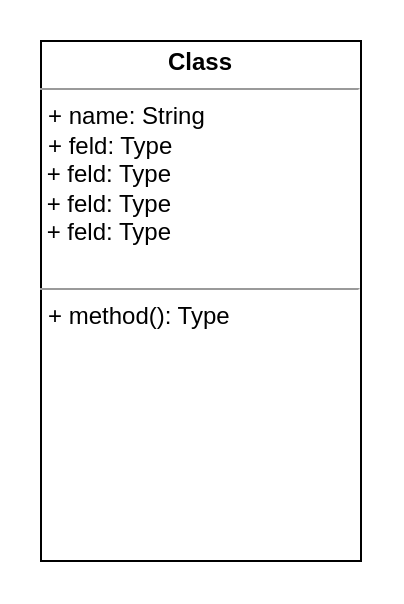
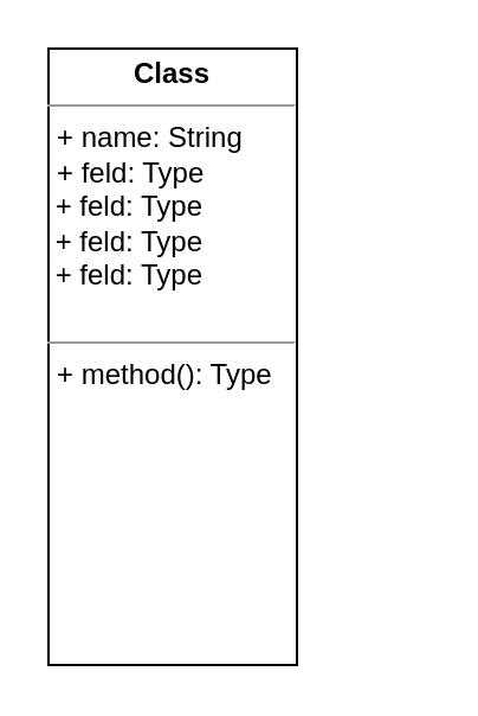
- <mxCell id="2" value="&lt;p style=&quot;margin:0px;margin-top:4px;text-align:center;&quot;&gt;&lt;b&gt;Class&lt;/b&gt;&lt;/p&gt;&lt;hr size=&quot;1&quot;&gt;&lt;p style=&quot;margin:0px;margin-left:4px;&quot;&gt;+ name: String&lt;/p&gt;&lt;p style=&quot;margin:0px;margin-left:4px;&quot;&gt;+ feld: Type&lt;br&gt;&lt;/p&gt;&amp;nbsp;+ feld: Type&lt;br&gt;&amp;nbsp;+ feld: Type&lt;br&gt;&amp;nbsp;+ feld: Type&lt;br&gt;&lt;p style=&quot;margin:0px;margin-left:4px;&quot;&gt;&lt;br&gt;&lt;/p&gt;&lt;hr size=&quot;1&quot;&gt;&lt;p style=&quot;margin:0px;margin-left:4px;&quot;&gt;+ method(): Type&lt;/p&gt;" style="verticalAlign=top;align=left;overflow=fill;fontSize=12;fontFamily=Helvetica;html=1;" vertex="1" parent="1"><mxGeometry x="20" y="20" width="160" height="260" as="geometry" /></mxCell>
+ <mxCell id="2" value="&lt;p style=&quot;margin:0px;margin-top:4px;text-align:center;&quot;&gt;&lt;b&gt;Class&lt;/b&gt;&lt;/p&gt;&lt;hr size=&quot;1&quot;&gt;&lt;p style=&quot;margin:0px;margin-left:4px;&quot;&gt;+ name: String&lt;/p&gt;&lt;p style=&quot;margin:0px;margin-left:4px;&quot;&gt;+ feld: Type&lt;br&gt;&lt;/p&gt;&amp;nbsp;+ feld: Type&lt;br&gt;&amp;nbsp;+ feld: Type&lt;br&gt;&amp;nbsp;+ feld: Type&lt;br&gt;&lt;p style=&quot;margin:0px;margin-left:4px;&quot;&gt;&lt;br&gt;&lt;/p&gt;&lt;hr size=&quot;1&quot;&gt;&lt;p style=&quot;margin:0px;margin-left:4px;&quot;&gt;+ method(): Type&lt;/p&gt;" style="verticalAlign=top;align=left;overflow=fill;fontSize=12;fontFamily=Helvetica;html=1;" vertex="1" parent="1"><mxGeometry x="20" y="20" width="105" height="260" as="geometry" /></mxCell>
